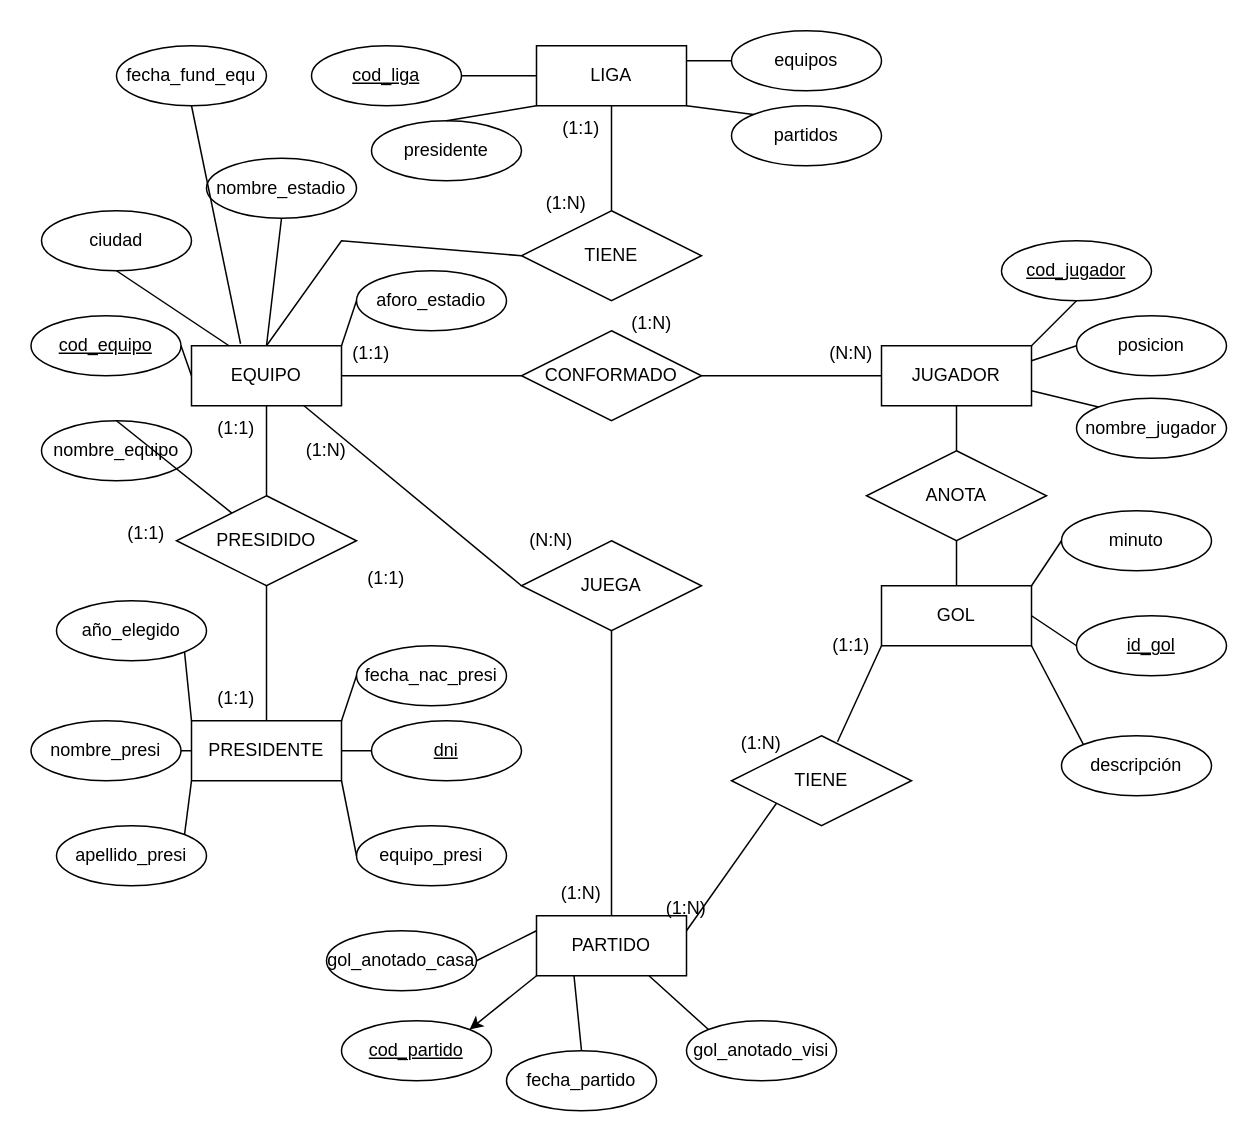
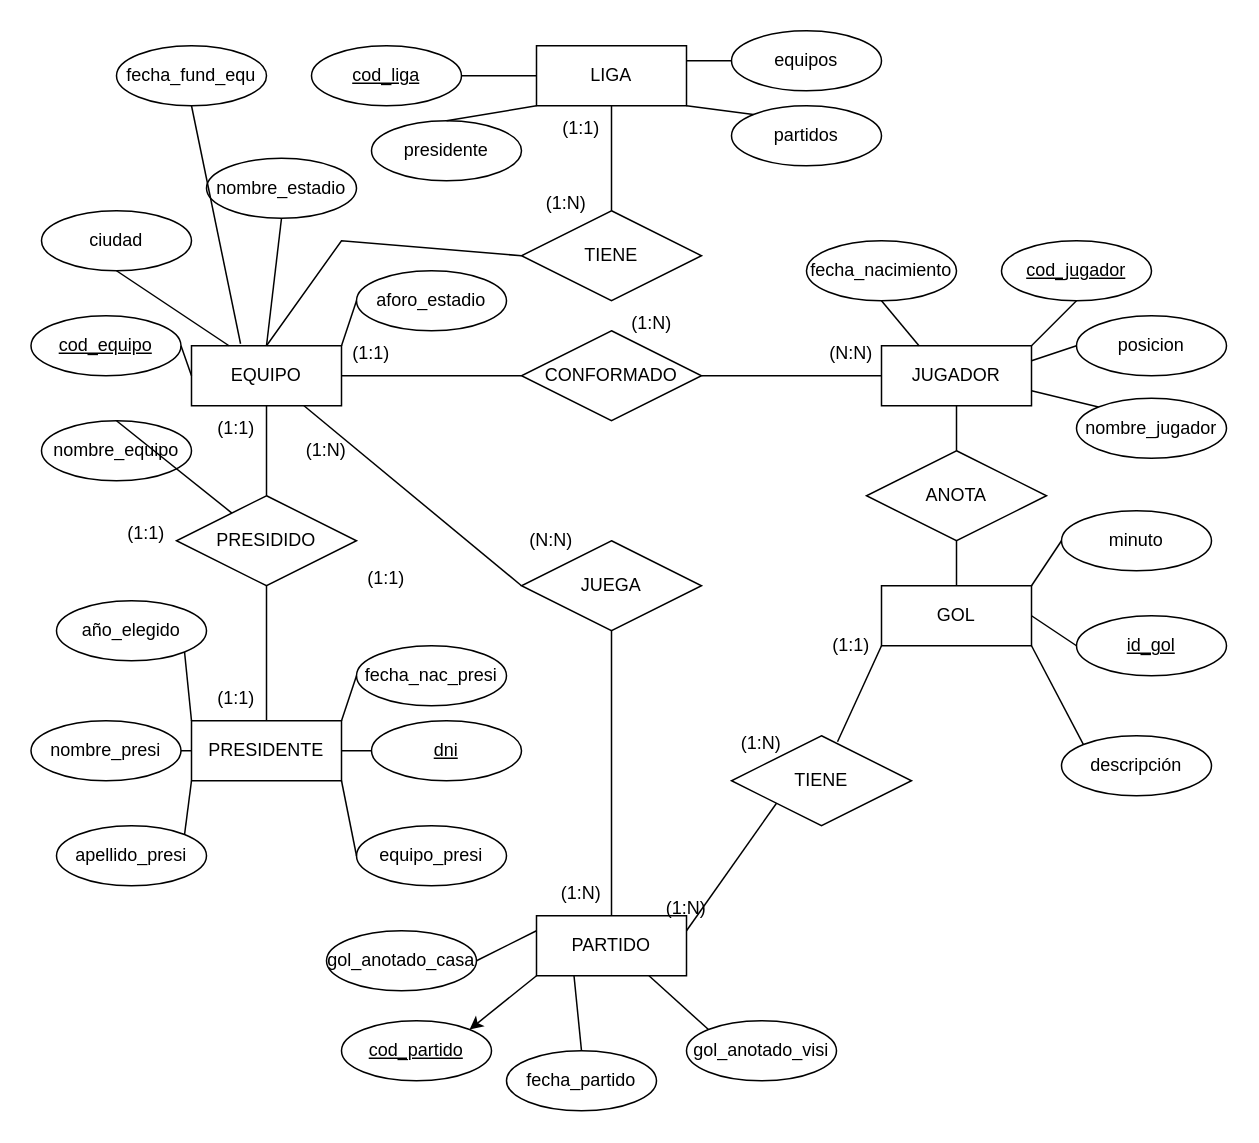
+ <mxCell id="6" value="fecha_nacimiento" style="ellipse;whiteSpace=wrap;html=1;align=center;" vertex="1" parent="1"><mxGeometry x="537" y="160" width="100" height="40" as="geometry" /></mxCell>
+ <mxCell id="26" value="" style="endArrow=none;html=1;rounded=0;exitX=0.5;exitY=1;exitDx=0;exitDy=0;entryX=0.25;entryY=0;entryDx=0;entryDy=0;" edge="1" parent="1" source="6" target="2"><mxGeometry relative="1" as="geometry"><mxPoint x="597" y="400" as="sourcePoint" /><mxPoint x="757" y="400" as="targetPoint" /></mxGeometry></mxCell>
